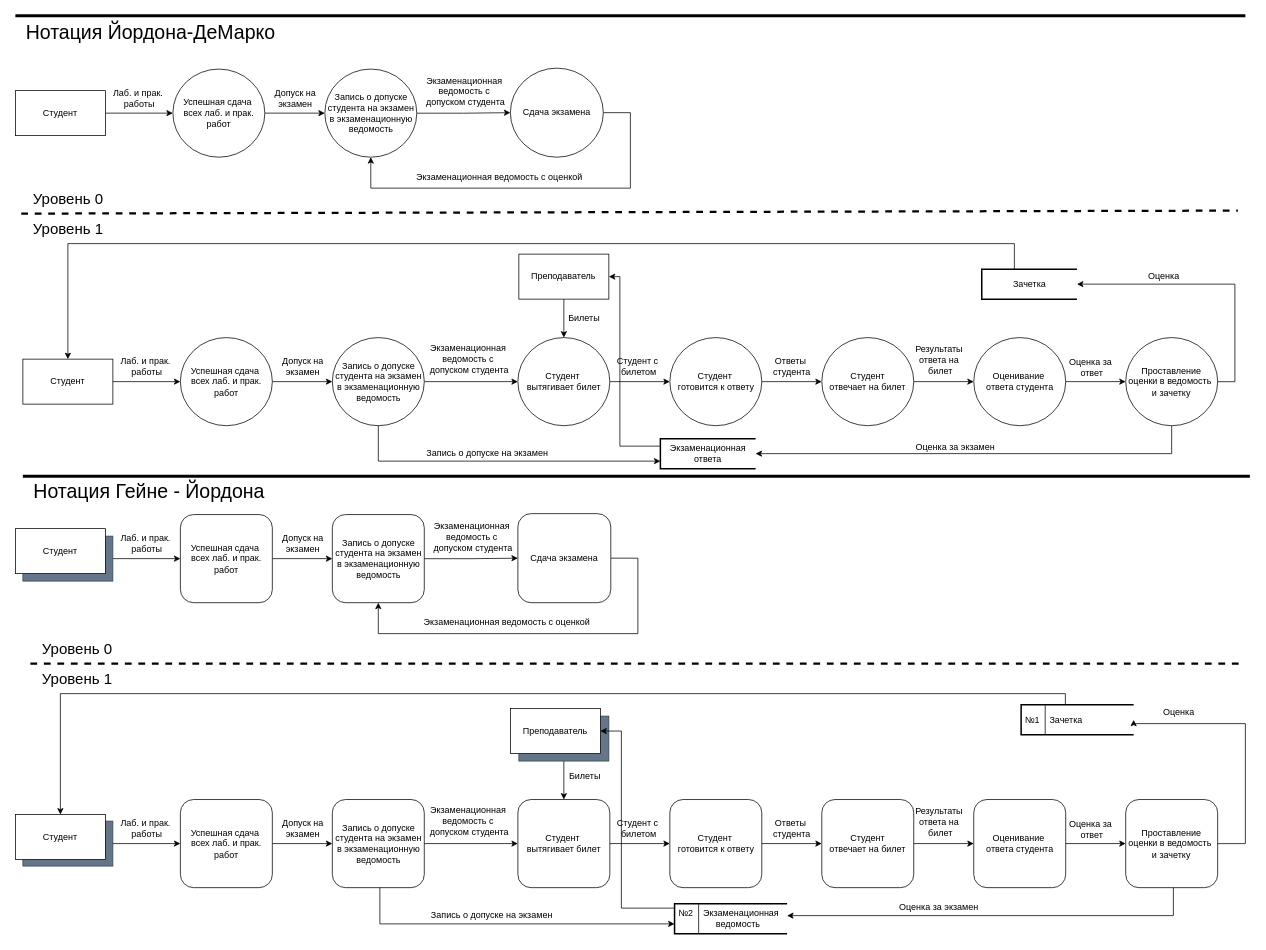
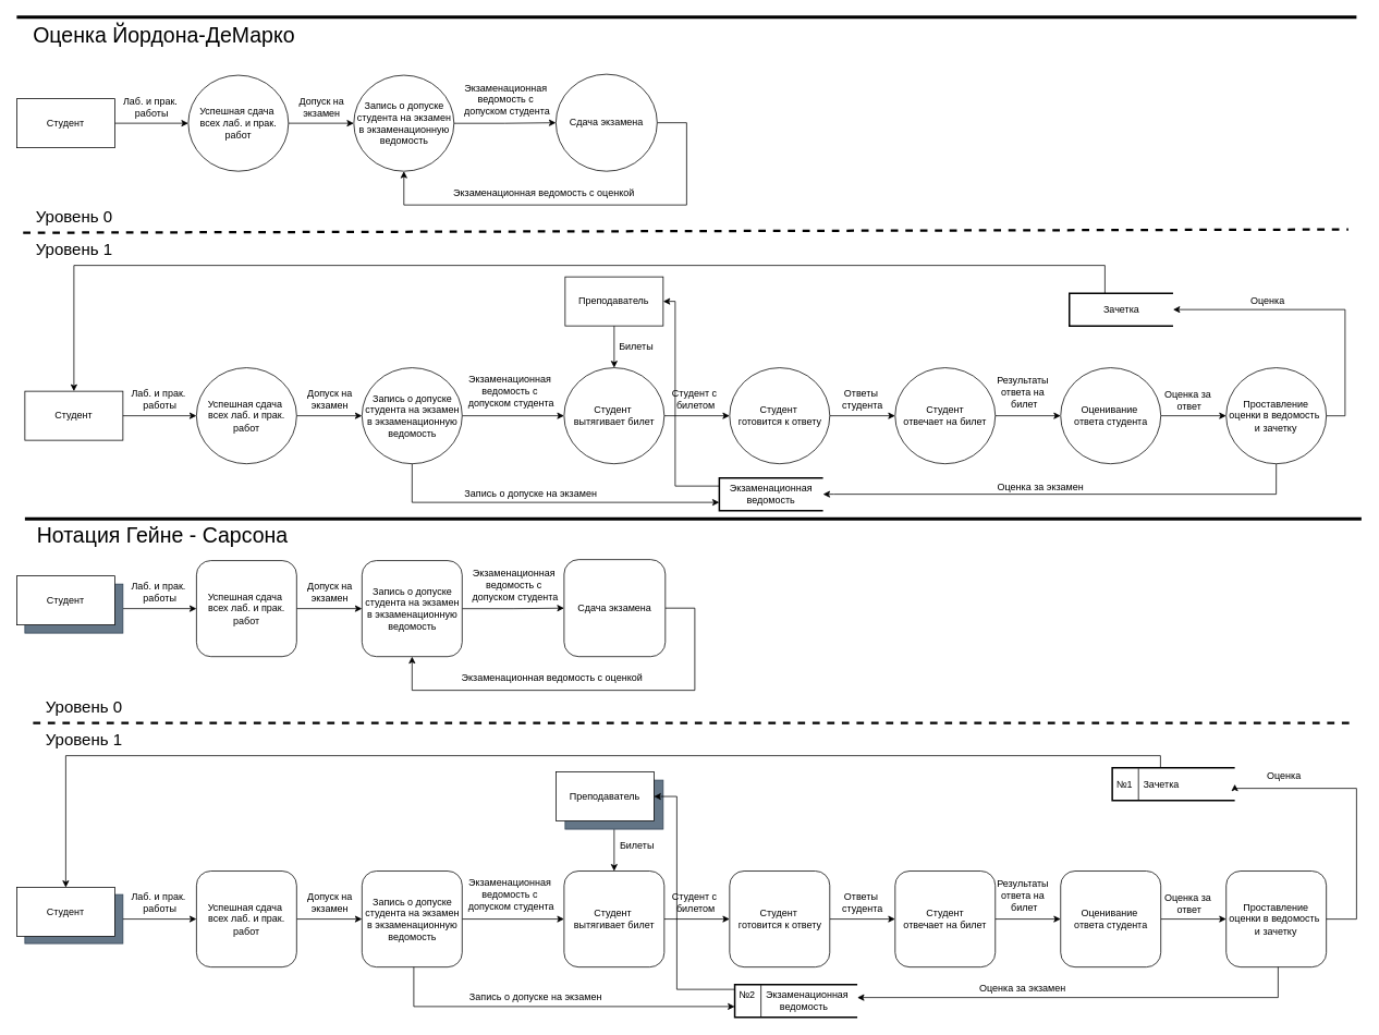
- <mxCell id="89" value="&lt;font style=&quot;font-size: 26px;&quot;&gt;Нотация Йордона-ДеМарко&lt;/font&gt;" style="text;html=1;align=center;verticalAlign=middle;resizable=0;points=[];autosize=1;strokeColor=none;fillColor=none;" parent="1" vertex="1"><mxGeometry x="20" y="23" width="360" height="40" as="geometry" /></mxCell>
+ <mxCell id="89" value="&lt;font style=&quot;font-size: 26px;&quot;&gt;Оценка Йордона-ДеМарко&lt;/font&gt;" style="text;html=1;align=center;verticalAlign=middle;resizable=0;points=[];autosize=1;strokeColor=none;fillColor=none;" parent="1" vertex="1"><mxGeometry x="20" y="23" width="360" height="40" as="geometry" /></mxCell>
- <mxCell id="98" value="Экзаменационная&lt;div&gt;ответа&lt;/div&gt;" style="strokeWidth=2;html=1;shape=mxgraph.flowchart.annotation_1;align=center;pointerEvents=1;" vertex="1" parent="1"><mxGeometry x="880" y="584" width="126.95" height="40" as="geometry" /></mxCell>
+ <mxCell id="98" value="Экзаменационная&lt;div&gt;ведомость&lt;/div&gt;" style="strokeWidth=2;html=1;shape=mxgraph.flowchart.annotation_1;align=center;pointerEvents=1;" vertex="1" parent="1"><mxGeometry x="880" y="584" width="126.95" height="40" as="geometry" /></mxCell>
- <mxCell id="90" value="&lt;font style=&quot;font-size: 26px;&quot;&gt;Нотация Гейне - Йордона&lt;/font&gt;" style="text;html=1;align=center;verticalAlign=middle;resizable=0;points=[];autosize=1;strokeColor=none;fillColor=none;" parent="1" vertex="1"><mxGeometry x="32.61" y="634" width="330" height="40" as="geometry" /></mxCell>
+ <mxCell id="90" value="&lt;font style=&quot;font-size: 26px;&quot;&gt;Нотация Гейне - Сарсона&lt;/font&gt;" style="text;html=1;align=center;verticalAlign=middle;resizable=0;points=[];autosize=1;strokeColor=none;fillColor=none;" parent="1" vertex="1"><mxGeometry x="32.61" y="634" width="330" height="40" as="geometry" /></mxCell>
